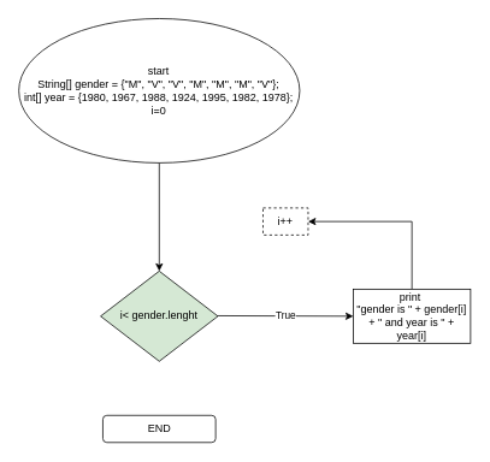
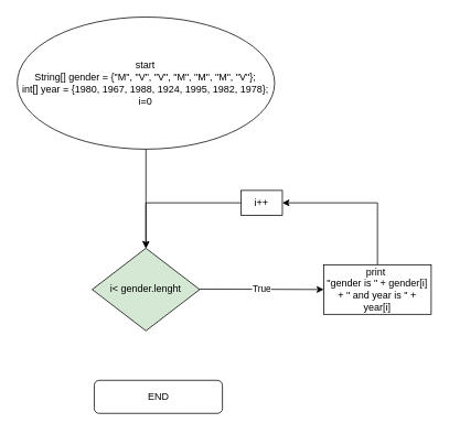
+ <mxCell id="9" style="edgeStyle=orthogonalEdgeStyle;rounded=0;orthogonalLoop=1;jettySize=auto;html=1;exitX=0;exitY=0.5;exitDx=0;exitDy=0;entryX=0.5;entryY=0;entryDx=0;entryDy=0;" edge="1" parent="1" source="10" target="3"><mxGeometry relative="1" as="geometry" /></mxCell>
- <mxCell id="10" value="i++" style="rounded=0;whiteSpace=wrap;html=1;strokeColor=default;fillColor=default;dashed=1;" vertex="1" parent="1"><mxGeometry x="291" y="230" width="50" height="30" as="geometry" /></mxCell>
+ <mxCell id="10" value="i++" style="rounded=0;whiteSpace=wrap;html=1;strokeColor=default;fillColor=default;" vertex="1" parent="1"><mxGeometry x="291" y="230" width="50" height="30" as="geometry" /></mxCell>
- <mxCell id="11" value="END&lt;br&gt;" style="rounded=1;whiteSpace=wrap;html=1;strokeColor=default;fillColor=default;" vertex="1" parent="1"><mxGeometry x="113.5" y="460" width="125" height="30" as="geometry" /></mxCell>
+ <mxCell id="11" value="END&lt;br&gt;" style="rounded=1;whiteSpace=wrap;html=1;strokeColor=default;fillColor=default;" vertex="1" parent="1"><mxGeometry x="113.5" y="460" width="155" height="40" as="geometry" /></mxCell>
